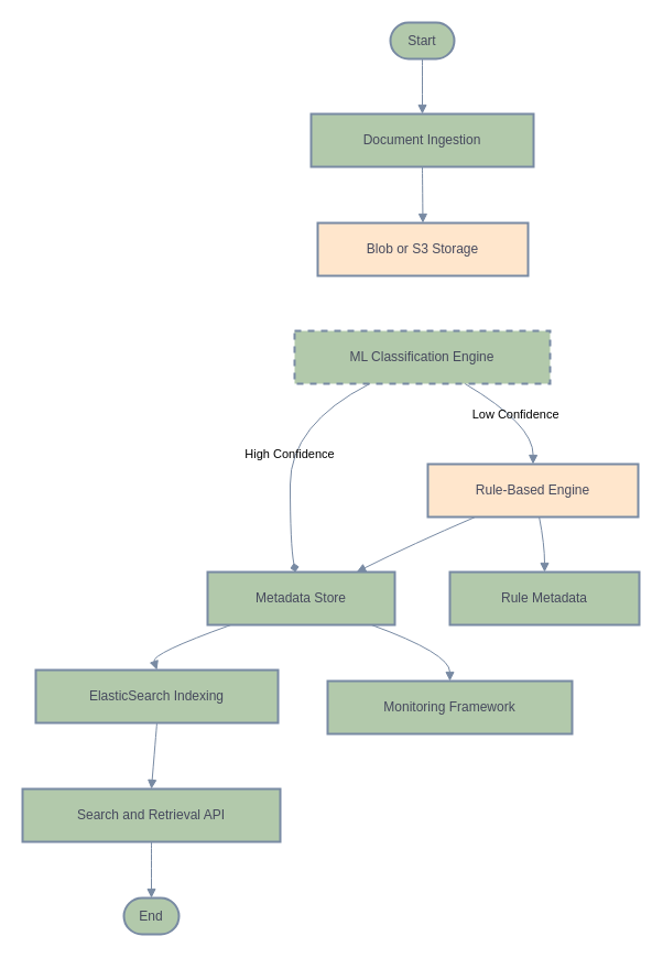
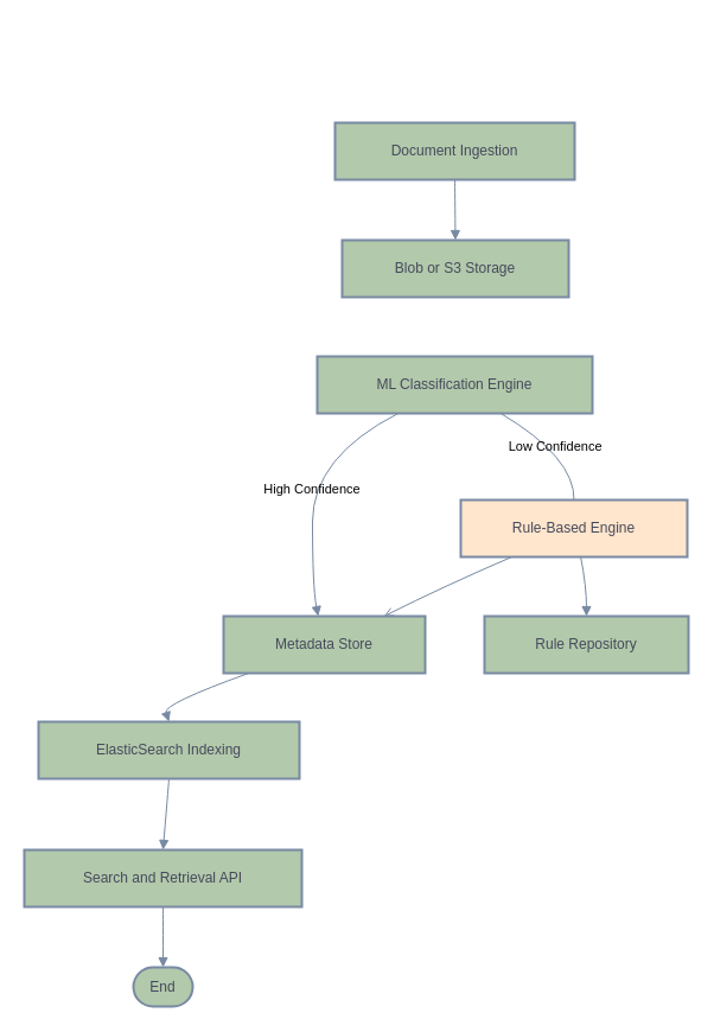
- <mxCell id="2" value="Start" style="rounded=1;whiteSpace=wrap;arcSize=50;strokeWidth=2;labelBackgroundColor=none;fillColor=#B2C9AB;strokeColor=#788AA3;fontColor=#46495D;" vertex="1" parent="1"><mxGeometry x="354" y="20" width="58" height="33" as="geometry" /></mxCell>
- <mxCell id="13" value="" style="curved=1;startArrow=none;endArrow=block;exitX=0.5;exitY=1.01;entryX=0.5;entryY=0.01;rounded=0;labelBackgroundColor=none;strokeColor=#788AA3;fontColor=default;" edge="1" parent="1" source="2" target="3"><mxGeometry relative="1" as="geometry"><Array as="points" /></mxGeometry></mxCell>
- <mxCell id="4" value="Blob or S3 Storage" style="whiteSpace=wrap;strokeWidth=2;labelBackgroundColor=none;fillColor=#ffe6cc;strokeColor=#788AA3;fontColor=#46495D;" vertex="1" parent="1"><mxGeometry x="288" y="202" width="191" height="48" as="geometry" /></mxCell>
+ <mxCell id="4" value="Blob or S3 Storage" style="whiteSpace=wrap;strokeWidth=2;labelBackgroundColor=none;fillColor=#B2C9AB;strokeColor=#788AA3;fontColor=#46495D;" vertex="1" parent="1"><mxGeometry x="288" y="202" width="191" height="48" as="geometry" /></mxCell>
- <mxCell id="5" value="ML Classification Engine" style="whiteSpace=wrap;strokeWidth=2;labelBackgroundColor=none;fillColor=#B2C9AB;strokeColor=#788AA3;fontColor=#46495D;dashed=1;" vertex="1" parent="1"><mxGeometry x="267" y="300" width="232" height="48" as="geometry" /></mxCell>
+ <mxCell id="5" value="ML Classification Engine" style="whiteSpace=wrap;strokeWidth=2;labelBackgroundColor=none;fillColor=#B2C9AB;strokeColor=#788AA3;fontColor=#46495D;" vertex="1" parent="1"><mxGeometry x="267" y="300" width="232" height="48" as="geometry" /></mxCell>
- <mxCell id="16" value="Low Confidence" style="curved=1;startArrow=none;endArrow=block;exitX=0.67;exitY=1.01;entryX=0.5;entryY=0;rounded=0;labelBackgroundColor=none;strokeColor=#788AA3;fontColor=default;" edge="1" parent="1" source="5" target="7"><mxGeometry relative="1" as="geometry"><Array as="points"><mxPoint x="484" y="385" /></Array></mxGeometry></mxCell>
+ <mxCell id="16" value="Low Confidence" style="curved=1;startArrow=none;endArrow=none;exitX=0.67;exitY=1.01;entryX=0.5;entryY=0;rounded=0;labelBackgroundColor=none;strokeColor=#788AA3;fontColor=default;" edge="1" parent="1" source="5" target="7"><mxGeometry relative="1" as="geometry"><Array as="points"><mxPoint x="484" y="385" /></Array></mxGeometry></mxCell>
- <mxCell id="15" value="High Confidence" style="curved=1;startArrow=none;endArrow=diamond;exitX=0.29;exitY=1.01;entryX=0.47;entryY=0.01;rounded=0;labelBackgroundColor=none;strokeColor=#788AA3;fontColor=default;" edge="1" parent="1" source="5" target="6"><mxGeometry relative="1" as="geometry"><Array as="points"><mxPoint x="263" y="385" /><mxPoint x="263" y="494" /></Array></mxGeometry></mxCell>
+ <mxCell id="15" value="High Confidence" style="curved=1;startArrow=none;endArrow=block;exitX=0.29;exitY=1.01;entryX=0.47;entryY=0.01;rounded=0;labelBackgroundColor=none;strokeColor=#788AA3;fontColor=default;" edge="1" parent="1" source="5" target="6"><mxGeometry relative="1" as="geometry"><Array as="points"><mxPoint x="263" y="385" /><mxPoint x="263" y="494" /></Array></mxGeometry></mxCell>
- <mxCell id="18" value="" style="curved=1;startArrow=none;endArrow=block;exitX=0.22;exitY=1.01;entryX=0.79;entryY=0.01;rounded=0;labelBackgroundColor=none;strokeColor=#788AA3;fontColor=default;" edge="1" parent="1" source="7" target="6"><mxGeometry relative="1" as="geometry"><Array as="points"><mxPoint x="373" y="494" /></Array></mxGeometry></mxCell>
+ <mxCell id="18" value="" style="curved=1;startArrow=none;endArrow=open;exitX=0.22;exitY=1.01;entryX=0.79;entryY=0.01;rounded=0;labelBackgroundColor=none;strokeColor=#788AA3;fontColor=default;" edge="1" parent="1" source="7" target="6"><mxGeometry relative="1" as="geometry"><Array as="points"><mxPoint x="373" y="494" /></Array></mxGeometry></mxCell>
- <mxCell id="8" value="Rule Metadata" style="whiteSpace=wrap;strokeWidth=2;labelBackgroundColor=none;fillColor=#B2C9AB;strokeColor=#788AA3;fontColor=#46495D;" vertex="1" parent="1"><mxGeometry x="408" y="519" width="172" height="48" as="geometry" /></mxCell>
+ <mxCell id="8" value="Rule Repository" style="whiteSpace=wrap;strokeWidth=2;labelBackgroundColor=none;fillColor=#B2C9AB;strokeColor=#788AA3;fontColor=#46495D;" vertex="1" parent="1"><mxGeometry x="408" y="519" width="172" height="48" as="geometry" /></mxCell>
- <mxCell id="21" value="" style="curved=1;startArrow=none;endArrow=block;exitX=0.89;exitY=1.02;entryX=0.5;entryY=0;rounded=0;labelBackgroundColor=none;strokeColor=#788AA3;fontColor=default;" edge="1" parent="1" source="6" target="11"><mxGeometry relative="1" as="geometry"><Array as="points"><mxPoint x="408" y="593" /></Array></mxGeometry></mxCell>
- <mxCell id="11" value="Monitoring Framework" style="whiteSpace=wrap;strokeWidth=2;labelBackgroundColor=none;fillColor=#B2C9AB;strokeColor=#788AA3;fontColor=#46495D;" vertex="1" parent="1"><mxGeometry x="297" y="618" width="222" height="48" as="geometry" /></mxCell>
